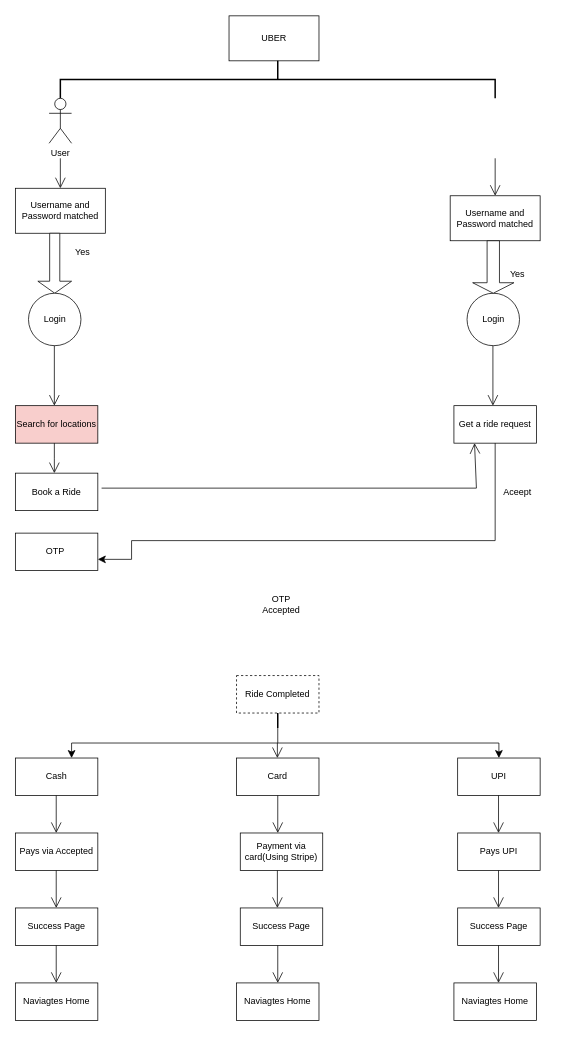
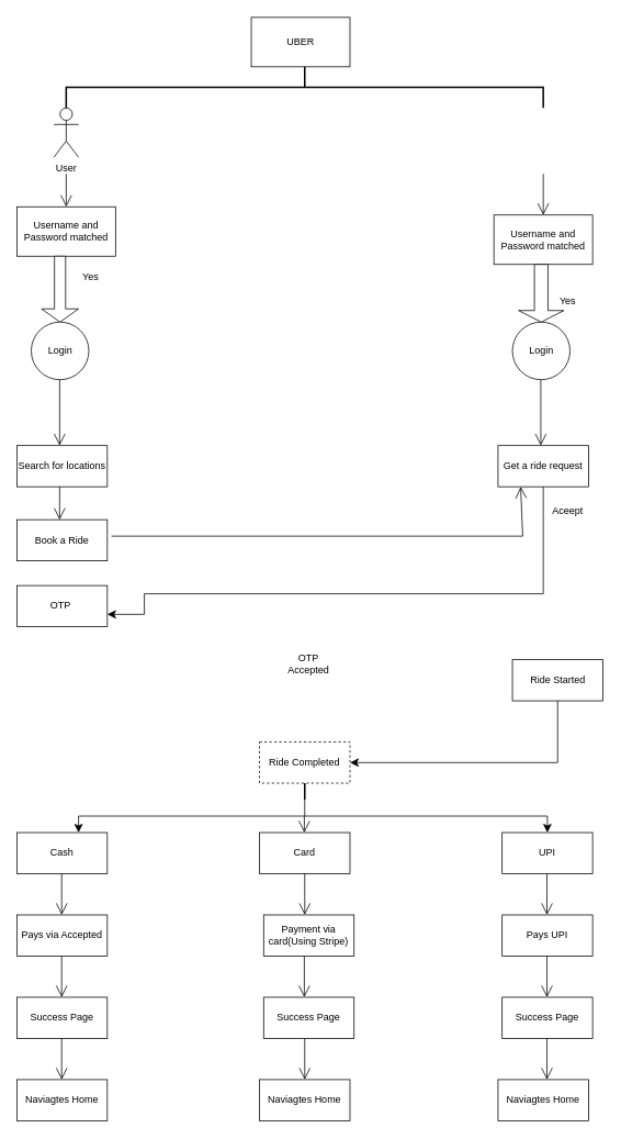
- <mxCell id="15" value="Search for locations" style="html=1;whiteSpace=wrap;fillColor=#f8cecc;" vertex="1" parent="1"><mxGeometry x="20" y="540" width="110" height="50" as="geometry" /></mxCell>
+ <mxCell id="15" value="Search for locations" style="html=1;whiteSpace=wrap;" vertex="1" parent="1"><mxGeometry x="20" y="540" width="110" height="50" as="geometry" /></mxCell>
- <mxCell id="20" value="Aceept" style="text;html=1;align=center;verticalAlign=middle;whiteSpace=wrap;rounded=0;" vertex="1" parent="1"><mxGeometry x="660" y="640" width="60" height="30" as="geometry" /></mxCell>
+ <mxCell id="20" value="Aceept" style="text;html=1;align=center;verticalAlign=middle;whiteSpace=wrap;rounded=0;" vertex="1" parent="1"><mxGeometry x="660" y="605" width="60" height="30" as="geometry" /></mxCell>
+ <mxCell id="21" value="Ride Started" style="html=1;whiteSpace=wrap;" vertex="1" parent="1"><mxGeometry x="622.5" y="800" width="110" height="50" as="geometry" /></mxCell>
+ <mxCell id="40" value="" style="edgeStyle=segmentEdgeStyle;endArrow=classic;html=1;curved=0;rounded=0;endSize=8;startSize=8;exitX=0.5;exitY=1;exitDx=0;exitDy=0;entryX=1;entryY=0.5;entryDx=0;entryDy=0;" edge="1" parent="1" source="21" target="27"><mxGeometry width="50" height="50" relative="1" as="geometry"><mxPoint x="685" y="860" as="sourcePoint" /><mxPoint x="455" y="930" as="targetPoint" /><Array as="points"><mxPoint x="678" y="925" /></Array></mxGeometry></mxCell>
